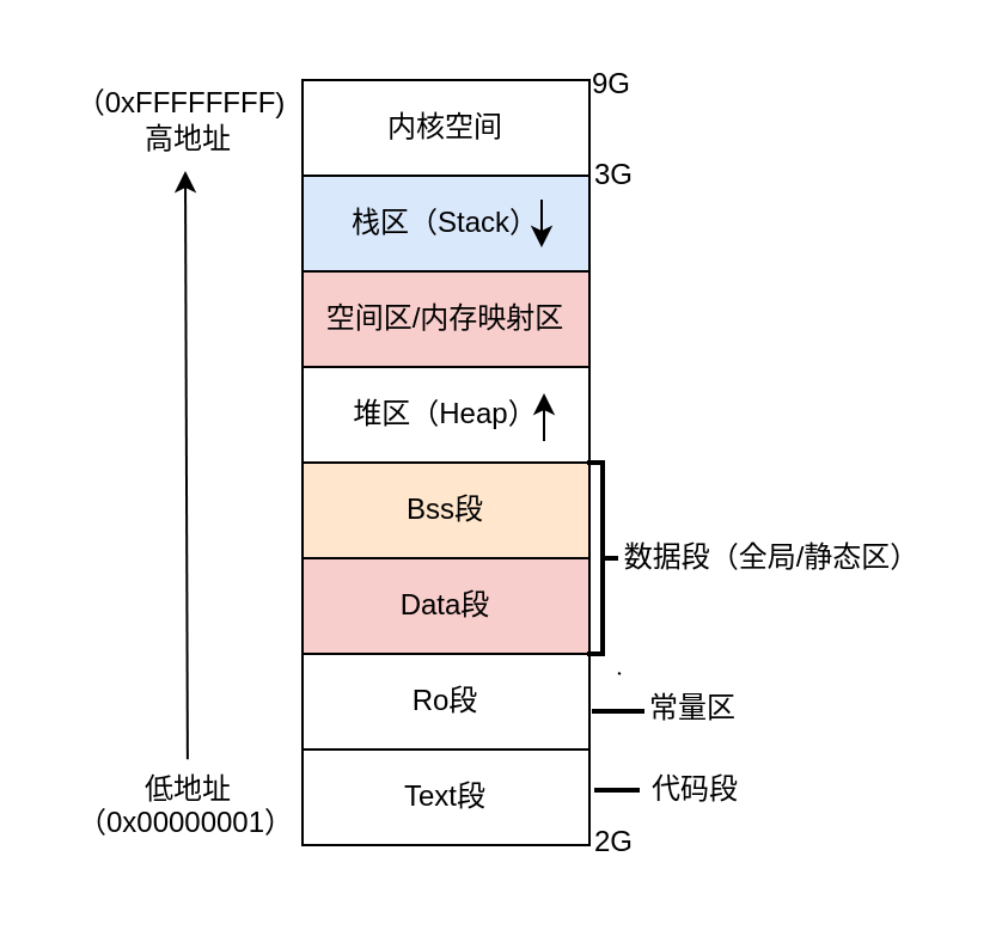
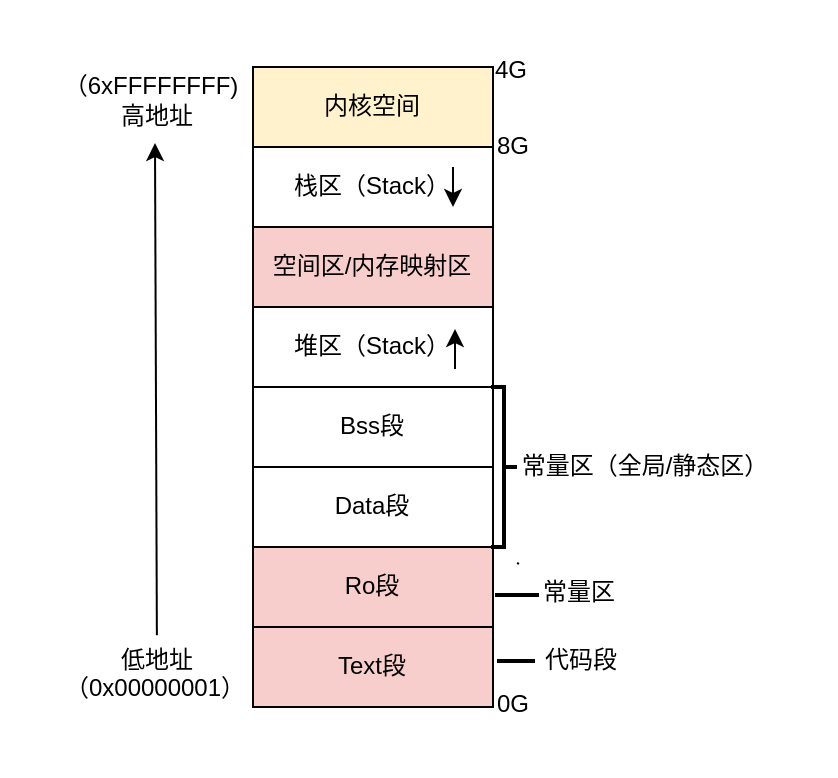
- <mxCell id="19" value="9G" style="text;html=1;align=center;verticalAlign=middle;resizable=0;points=[];autosize=1;strokeColor=none;fillColor=none;" vertex="1" parent="1"><mxGeometry x="235" y="20" width="40" height="30" as="geometry" /></mxCell>
+ <mxCell id="19" value="4G" style="text;html=1;align=center;verticalAlign=middle;resizable=0;points=[];autosize=1;strokeColor=none;fillColor=none;" vertex="1" parent="1"><mxGeometry x="235" y="20" width="40" height="30" as="geometry" /></mxCell>
- <mxCell id="17" value="（0xFFFFFFFF)" style="text;html=1;align=center;verticalAlign=middle;resizable=0;points=[];autosize=1;strokeColor=none;fillColor=none;" parent="1" vertex="1"><mxGeometry x="20" y="28" width="110" height="30" as="geometry" /></mxCell>
+ <mxCell id="17" value="（6xFFFFFFFF)" style="text;html=1;align=center;verticalAlign=middle;resizable=0;points=[];autosize=1;strokeColor=none;fillColor=none;" parent="1" vertex="1"><mxGeometry x="20" y="28" width="110" height="30" as="geometry" /></mxCell>
- <mxCell id="2" value="内核空间" style="rounded=0;whiteSpace=wrap;html=1;" parent="1" vertex="1"><mxGeometry x="126" y="33" width="120" height="40" as="geometry" /></mxCell>
+ <mxCell id="2" value="内核空间" style="rounded=0;whiteSpace=wrap;html=1;fillColor=#fff2cc;" parent="1" vertex="1"><mxGeometry x="126" y="33" width="120" height="40" as="geometry" /></mxCell>
- <mxCell id="20" value="3G" style="text;html=1;align=center;verticalAlign=middle;resizable=0;points=[];autosize=1;strokeColor=none;fillColor=none;" vertex="1" parent="1"><mxGeometry x="236" y="58" width="40" height="30" as="geometry" /></mxCell>
+ <mxCell id="20" value="8G" style="text;html=1;align=center;verticalAlign=middle;resizable=0;points=[];autosize=1;strokeColor=none;fillColor=none;" vertex="1" parent="1"><mxGeometry x="236" y="58" width="40" height="30" as="geometry" /></mxCell>
- <mxCell id="4" value="栈区（Stack）" style="rounded=0;whiteSpace=wrap;html=1;fillColor=#dae8fc;" parent="1" vertex="1"><mxGeometry x="126" y="73" width="120" height="40" as="geometry" /></mxCell>
+ <mxCell id="4" value="栈区（Stack）" style="rounded=0;whiteSpace=wrap;html=1;" parent="1" vertex="1"><mxGeometry x="126" y="73" width="120" height="40" as="geometry" /></mxCell>
- <mxCell id="6" value="堆区（Heap&lt;span style=&quot;background-color: transparent; color: light-dark(rgb(0, 0, 0), rgb(255, 255, 255));&quot;&gt;）&lt;/span&gt;" style="rounded=0;whiteSpace=wrap;html=1;" parent="1" vertex="1"><mxGeometry x="126" y="153" width="120" height="40" as="geometry" /></mxCell>
+ <mxCell id="6" value="堆区（Stack&lt;span style=&quot;background-color: transparent; color: light-dark(rgb(0, 0, 0), rgb(255, 255, 255));&quot;&gt;）&lt;/span&gt;" style="rounded=0;whiteSpace=wrap;html=1;" parent="1" vertex="1"><mxGeometry x="126" y="153" width="120" height="40" as="geometry" /></mxCell>
- <mxCell id="7" value="Bss段" style="rounded=0;whiteSpace=wrap;html=1;fillColor=#ffe6cc;" parent="1" vertex="1"><mxGeometry x="126" y="193" width="120" height="40" as="geometry" /></mxCell>
+ <mxCell id="7" value="Bss段" style="rounded=0;whiteSpace=wrap;html=1;" parent="1" vertex="1"><mxGeometry x="126" y="193" width="120" height="40" as="geometry" /></mxCell>
- <mxCell id="16" value="数据段（全局/静态区）" style="text;html=1;align=center;verticalAlign=middle;resizable=0;points=[];autosize=1;strokeColor=none;fillColor=none;" parent="1" vertex="1"><mxGeometry x="247" y="218" width="150" height="30" as="geometry" /></mxCell>
+ <mxCell id="16" value="常量区（全局/静态区）" style="text;html=1;align=center;verticalAlign=middle;resizable=0;points=[];autosize=1;strokeColor=none;fillColor=none;" parent="1" vertex="1"><mxGeometry x="247" y="218" width="150" height="30" as="geometry" /></mxCell>
- <mxCell id="8" value="Data段" style="rounded=0;whiteSpace=wrap;html=1;fillColor=#f8cecc;" parent="1" vertex="1"><mxGeometry x="126" y="233" width="120" height="40" as="geometry" /></mxCell>
+ <mxCell id="8" value="Data段" style="rounded=0;whiteSpace=wrap;html=1;" parent="1" vertex="1"><mxGeometry x="126" y="233" width="120" height="40" as="geometry" /></mxCell>
- <mxCell id="9" value="Ro段" style="rounded=0;whiteSpace=wrap;html=1;" parent="1" vertex="1"><mxGeometry x="126" y="273" width="120" height="40" as="geometry" /></mxCell>
+ <mxCell id="9" value="Ro段" style="rounded=0;whiteSpace=wrap;html=1;fillColor=#f8cecc;" parent="1" vertex="1"><mxGeometry x="126" y="273" width="120" height="40" as="geometry" /></mxCell>
- <mxCell id="14" value="Text段" style="rounded=0;whiteSpace=wrap;html=1;" parent="1" vertex="1"><mxGeometry x="126" y="313" width="120" height="40" as="geometry" /></mxCell>
+ <mxCell id="14" value="Text段" style="rounded=0;whiteSpace=wrap;html=1;fillColor=#f8cecc;" parent="1" vertex="1"><mxGeometry x="126" y="313" width="120" height="40" as="geometry" /></mxCell>
- <mxCell id="21" value="2G" style="text;html=1;align=center;verticalAlign=middle;resizable=0;points=[];autosize=1;strokeColor=none;fillColor=none;" vertex="1" parent="1"><mxGeometry x="236" y="337" width="40" height="30" as="geometry" /></mxCell>
+ <mxCell id="21" value="0G" style="text;html=1;align=center;verticalAlign=middle;resizable=0;points=[];autosize=1;strokeColor=none;fillColor=none;" vertex="1" parent="1"><mxGeometry x="236" y="337" width="40" height="30" as="geometry" /></mxCell>
